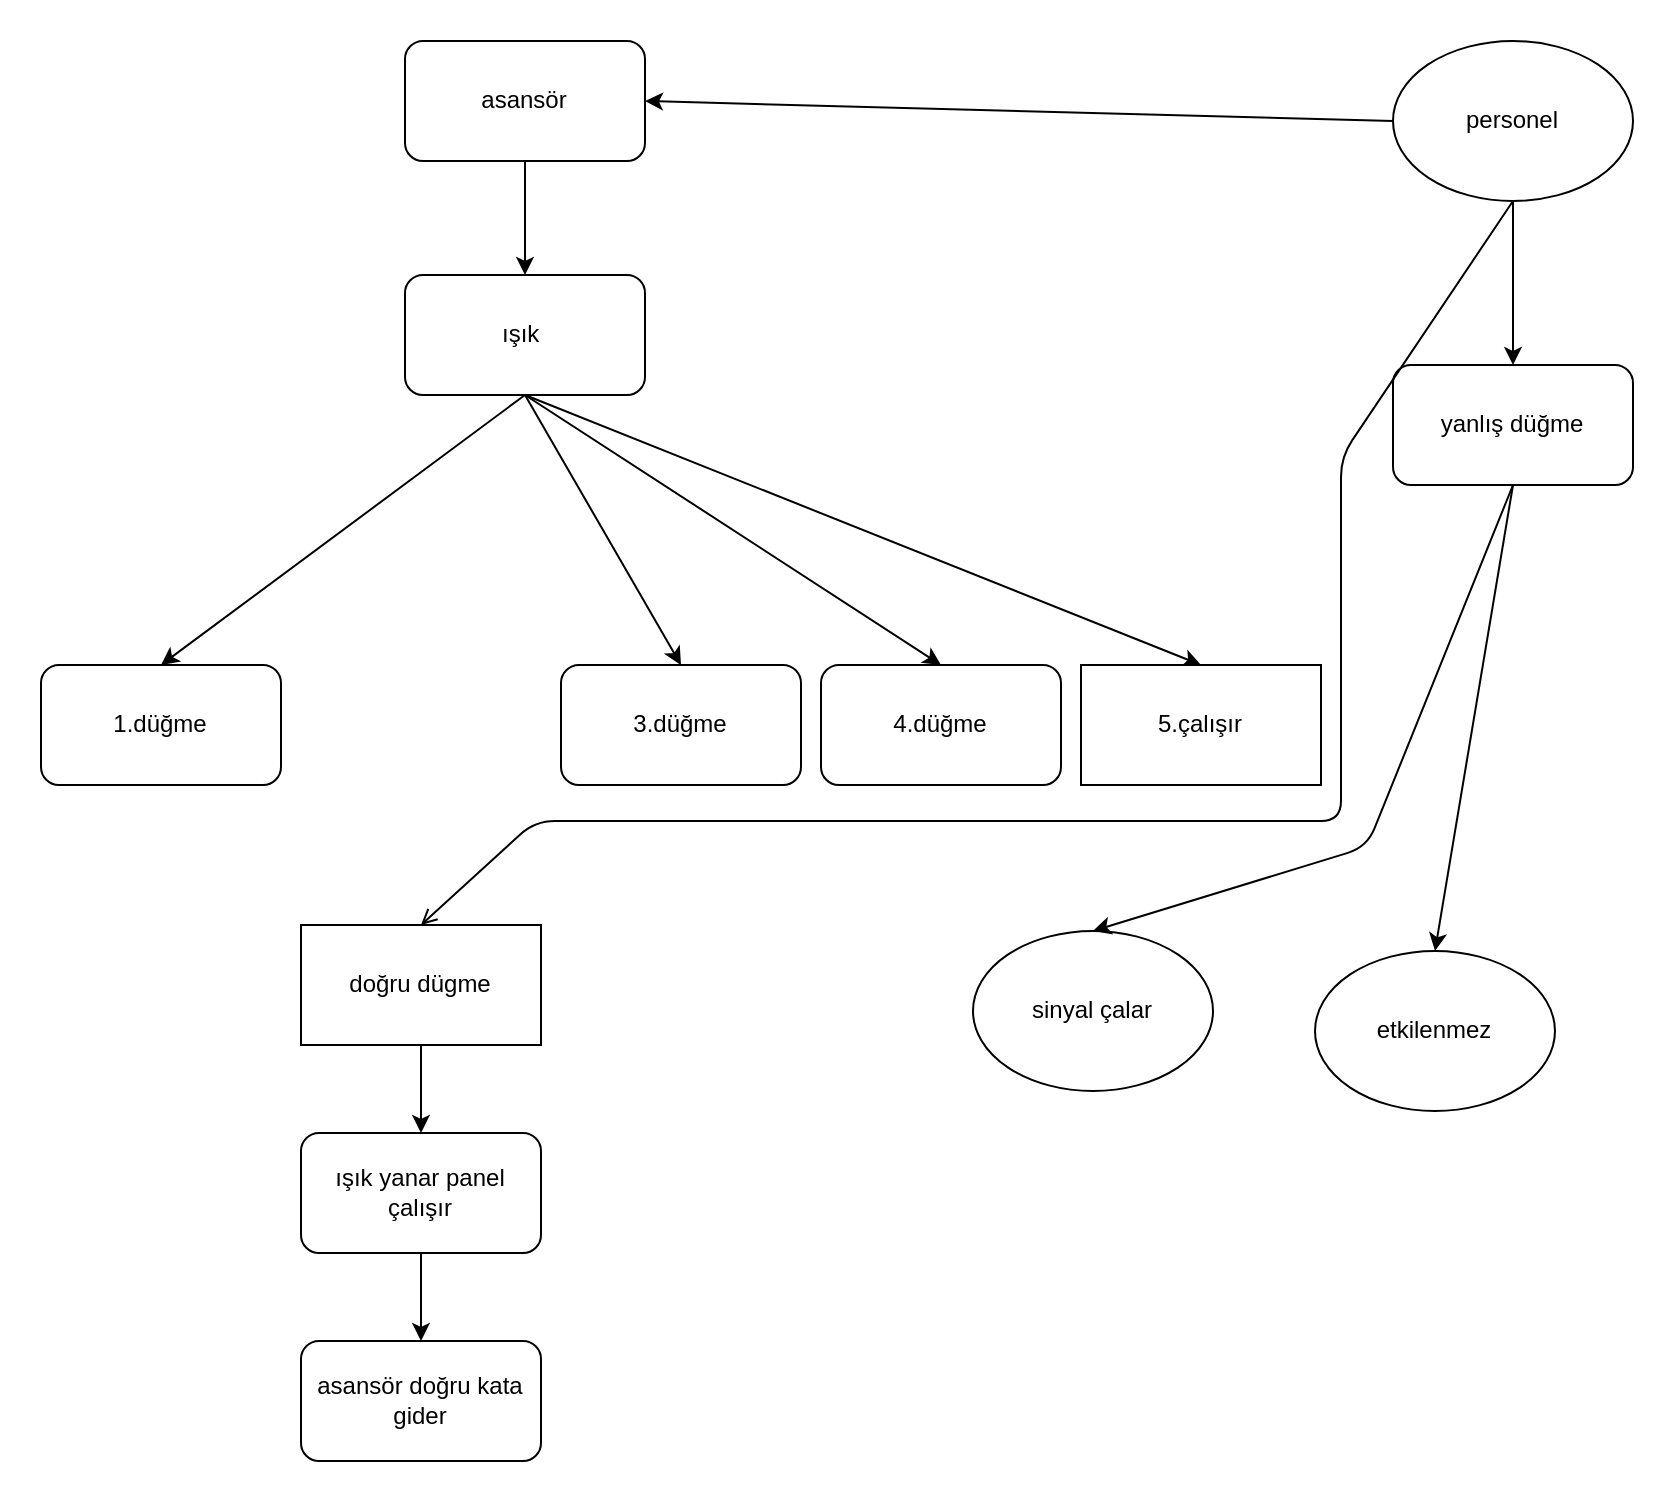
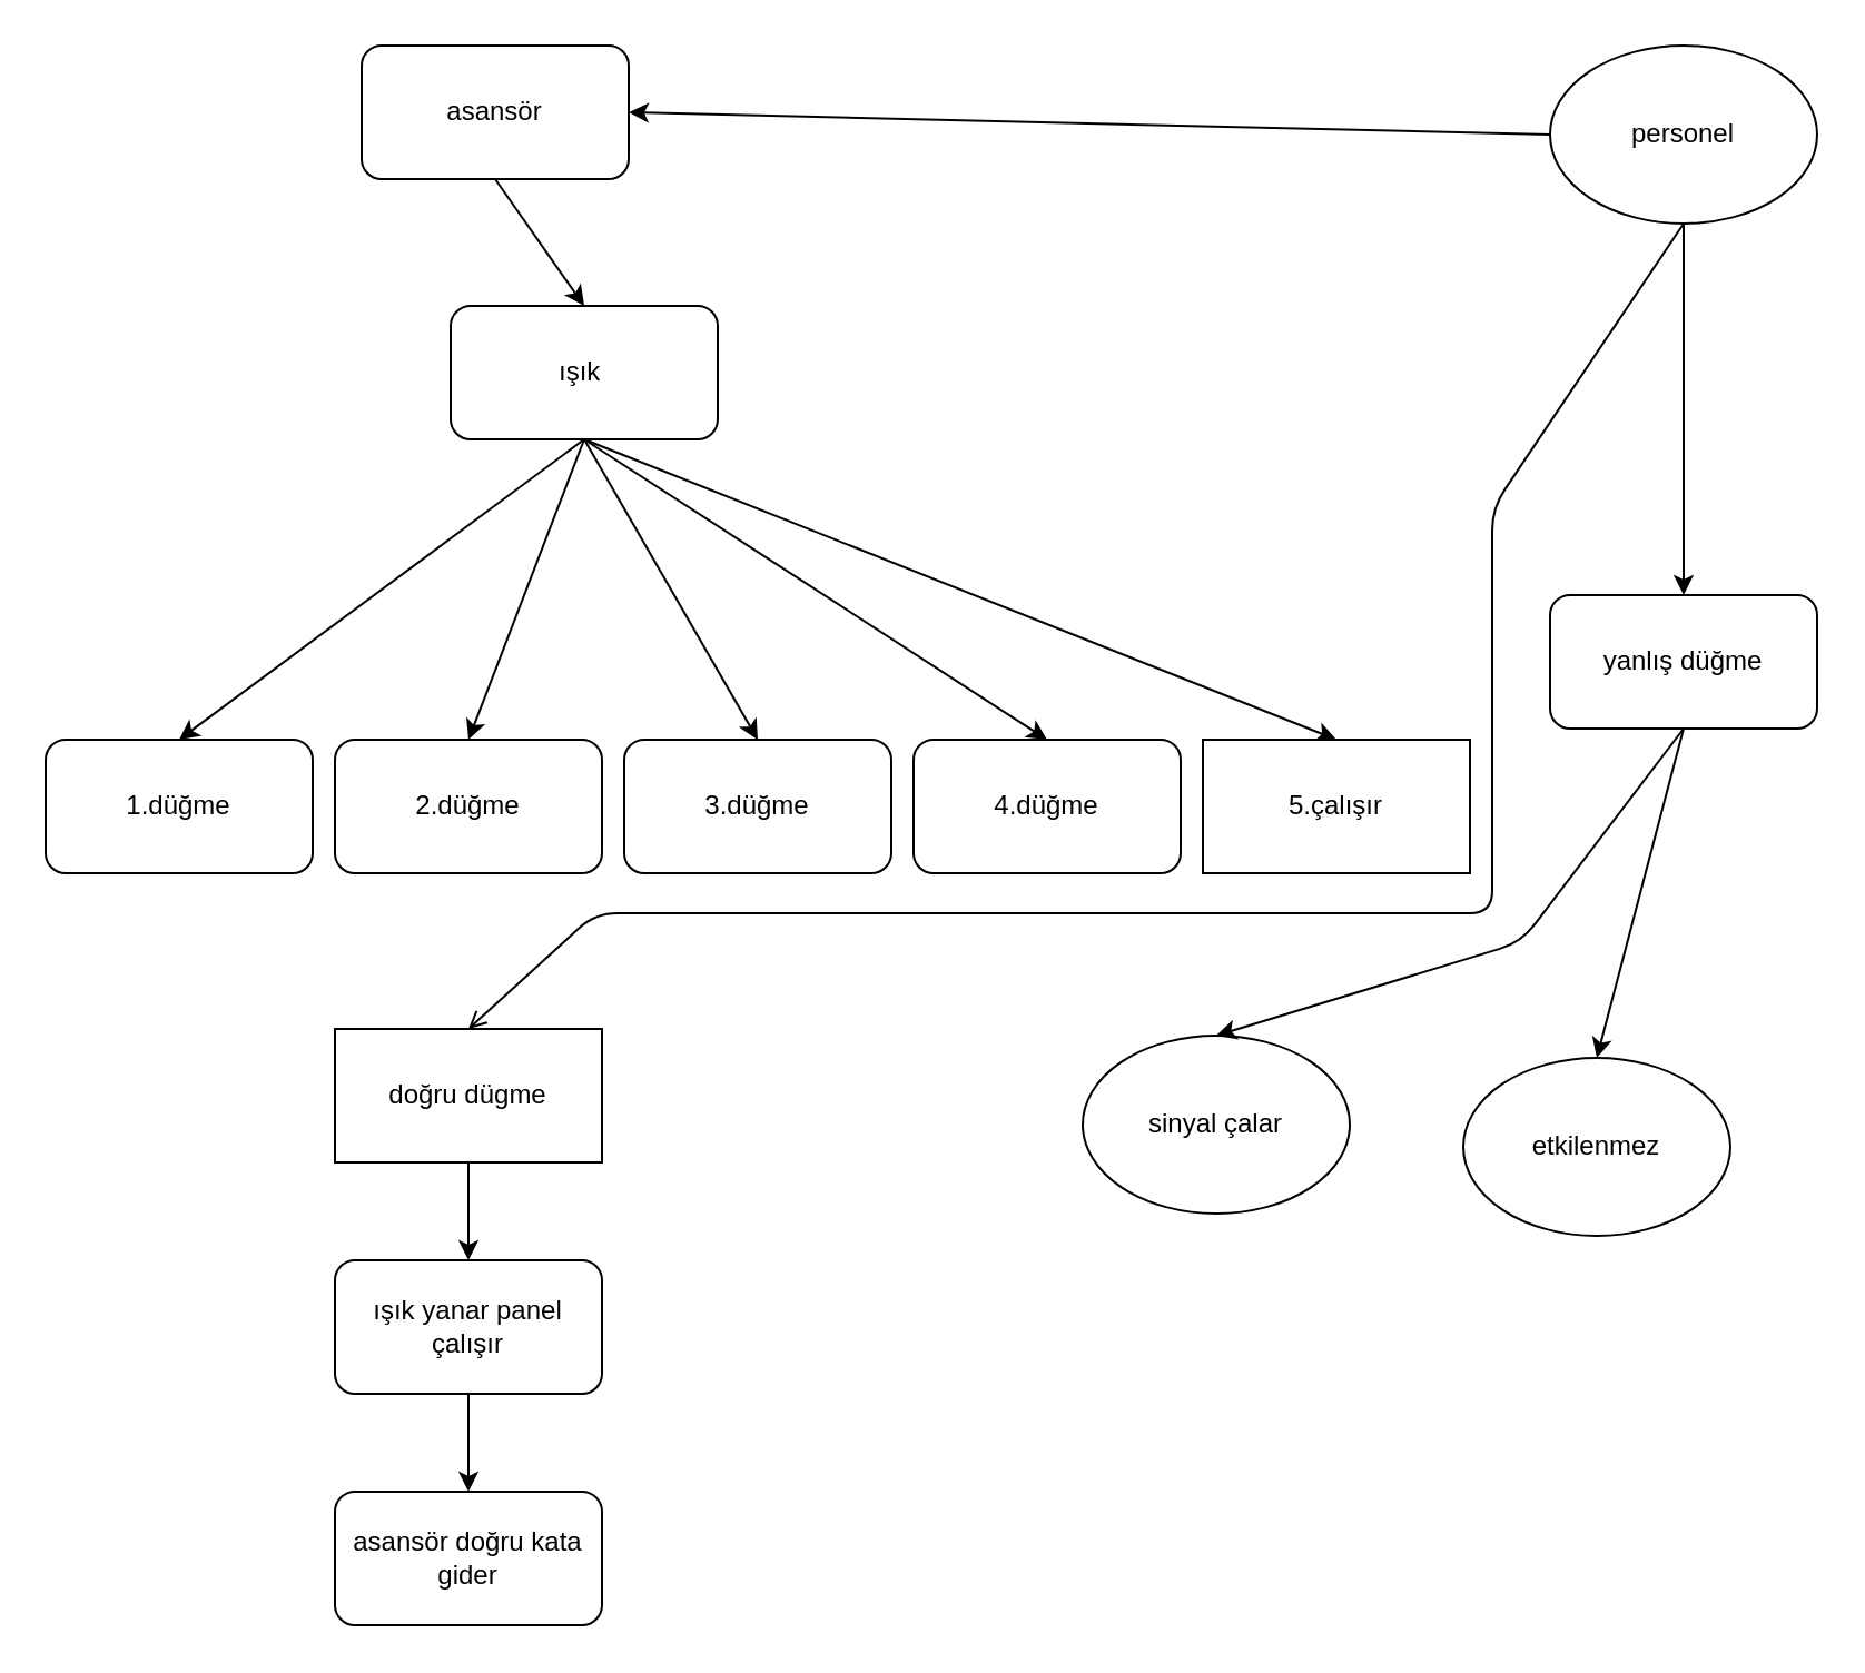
- <mxCell id="2" value="asansör" style="rounded=1;whiteSpace=wrap;html=1;" vertex="1" parent="1"><mxGeometry x="202" y="20" width="120" height="60" as="geometry" /></mxCell>
+ <mxCell id="2" value="asansör" style="rounded=1;whiteSpace=wrap;html=1;" vertex="1" parent="1"><mxGeometry x="162" y="20" width="120" height="60" as="geometry" /></mxCell>
- <mxCell id="10" value="yanlış düğme" style="rounded=1;whiteSpace=wrap;html=1;" vertex="1" parent="1"><mxGeometry x="696" y="182" width="120" height="60" as="geometry" /></mxCell>
+ <mxCell id="10" value="yanlış düğme" style="rounded=1;whiteSpace=wrap;html=1;" vertex="1" parent="1"><mxGeometry x="696" y="267" width="120" height="60" as="geometry" /></mxCell>
+ <mxCell id="4" value="" style="endArrow=classic;html=1;entryX=0.5;entryY=0;entryDx=0;entryDy=0;exitX=0.5;exitY=1;exitDx=0;exitDy=0;" edge="1" parent="1" source="22" target="18"><mxGeometry width="50" height="50" relative="1" as="geometry"><mxPoint x="319" y="98" as="sourcePoint" /><mxPoint x="486" y="215" as="targetPoint" /></mxGeometry></mxCell>
+ <mxCell id="18" value="2.düğme" style="rounded=1;whiteSpace=wrap;html=1;" vertex="1" parent="16"><mxGeometry x="130" width="120" height="60" as="geometry" /></mxCell>
